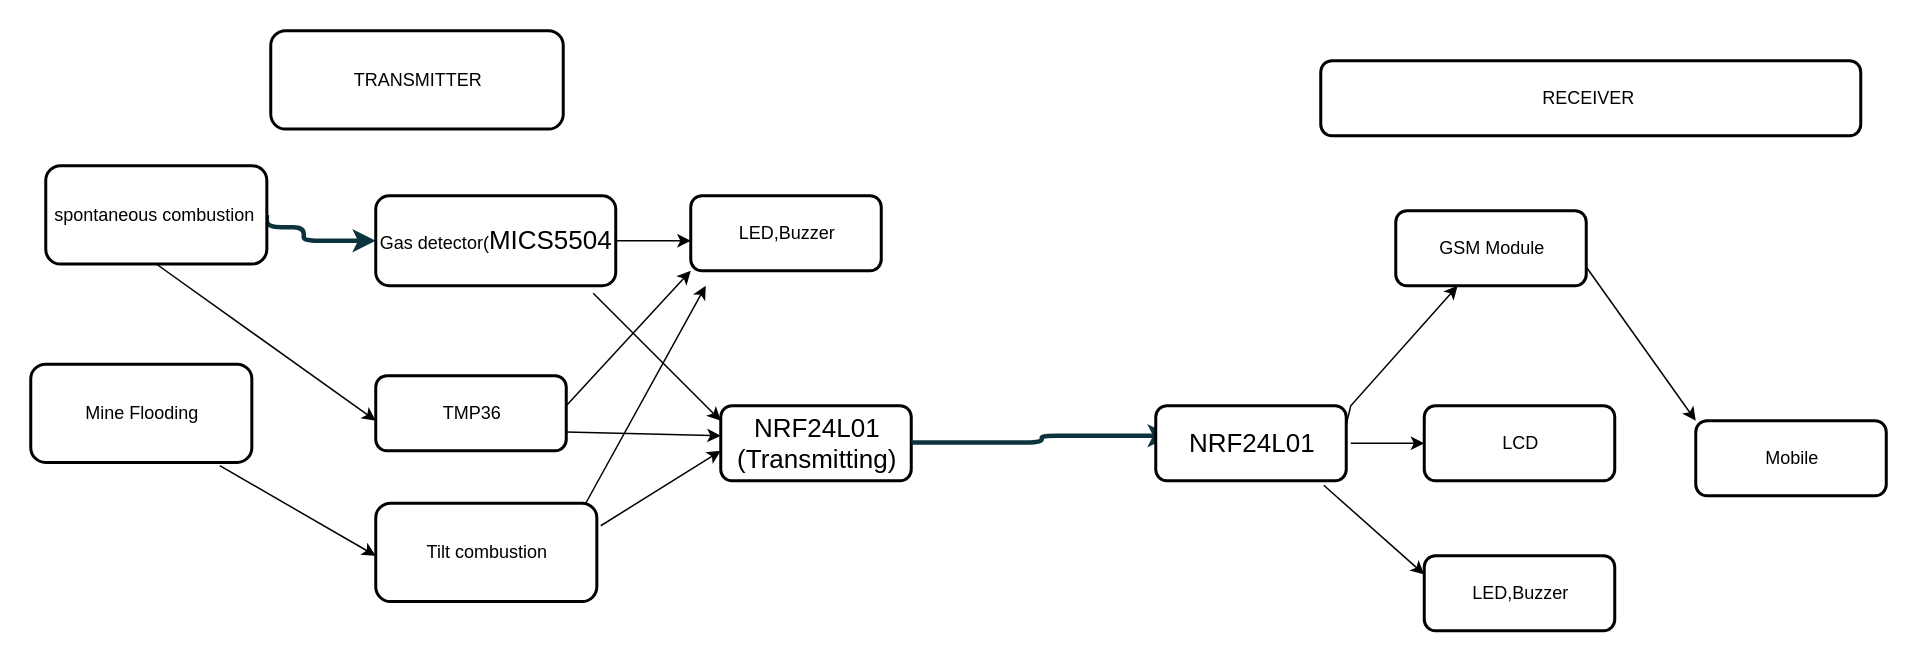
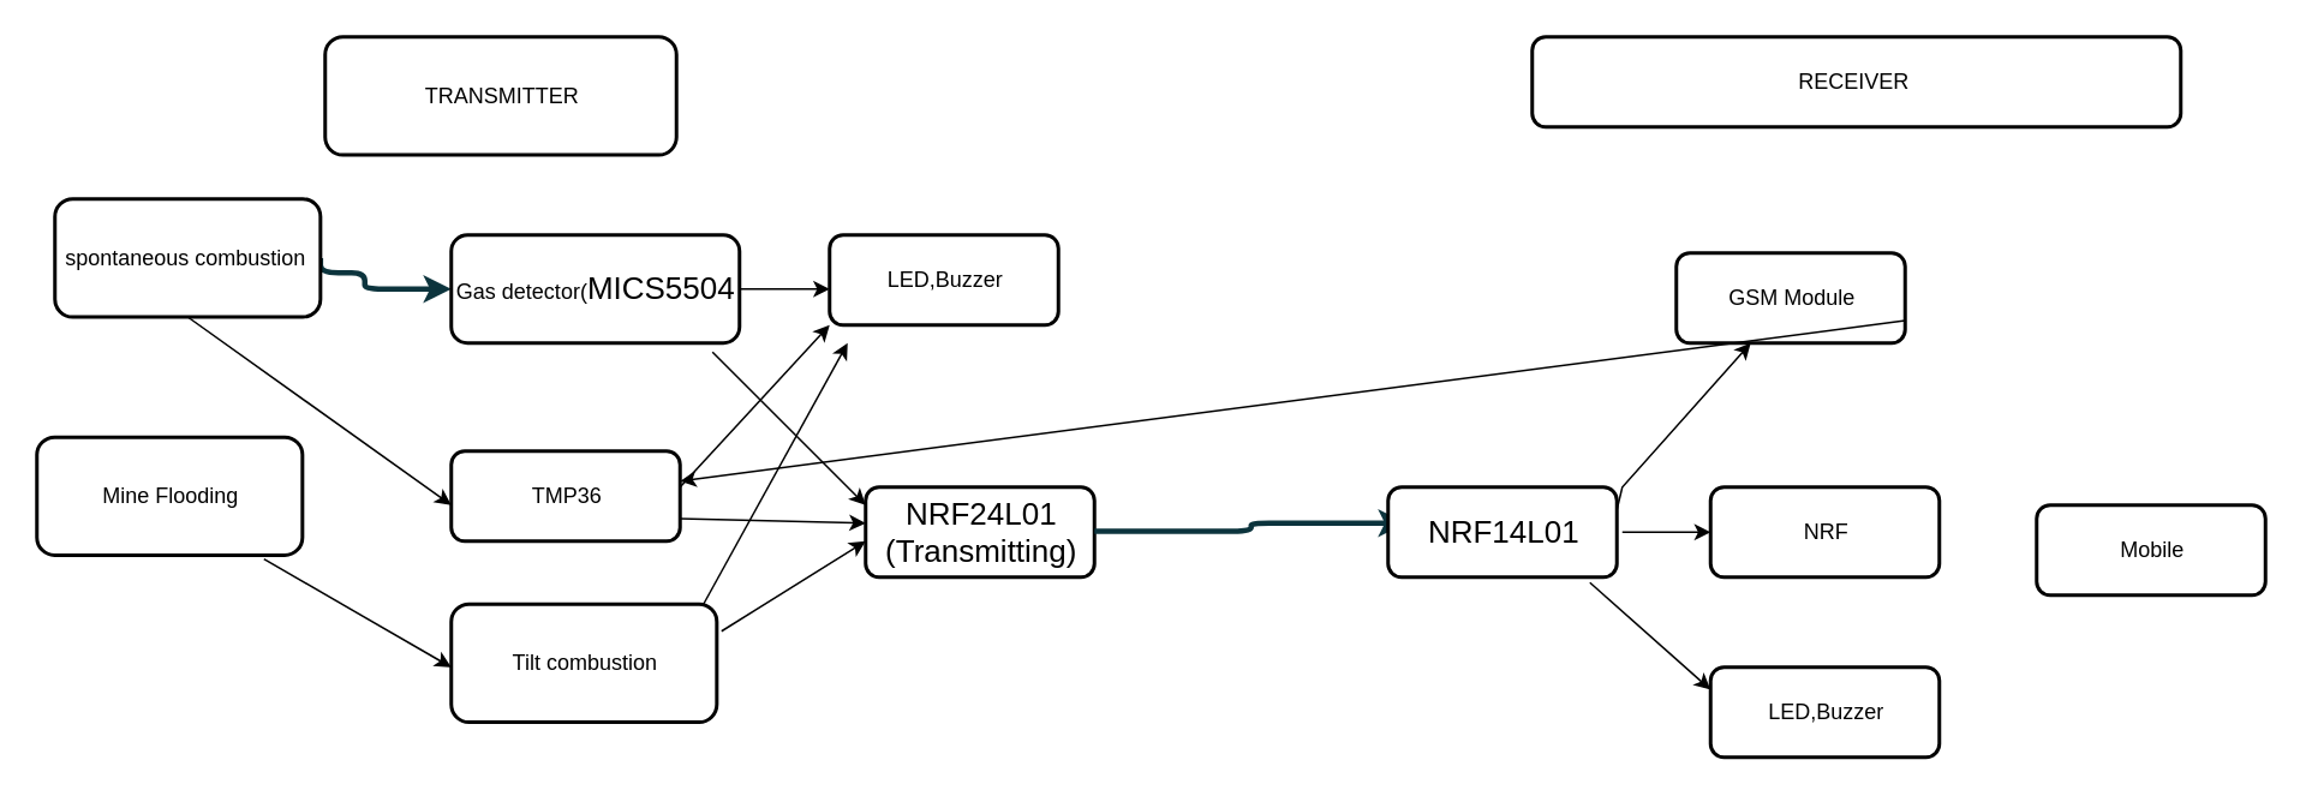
- <mxCell id="25" value="RECEIVER&amp;nbsp;" style="rounded=1;strokeWidth=2;fontFamily=Helvetica;html=1;" vertex="1" parent="1"><mxGeometry x="880" y="40" width="360" height="50" as="geometry" /></mxCell>
+ <mxCell id="25" value="RECEIVER&amp;nbsp;" style="rounded=1;strokeWidth=2;fontFamily=Helvetica;html=1;" vertex="1" parent="1"><mxGeometry x="850" y="20" width="360" height="50" as="geometry" /></mxCell>
- <mxCell id="29" value="" style="endArrow=classic;html=1;rounded=0;entryX=0;entryY=0;entryDx=0;entryDy=0;exitX=1;exitY=0.75;exitDx=0;exitDy=0;" edge="1" parent="1" source="21" target="24"><mxGeometry width="50" height="50" relative="1" as="geometry"><mxPoint x="1030" y="300" as="sourcePoint" /><mxPoint x="1080" y="250" as="targetPoint" /></mxGeometry></mxCell>
+ <mxCell id="29" value="" style="endArrow=classic;html=1;rounded=0;exitX=1;exitY=0.75;exitDx=0;exitDy=0;" edge="1" parent="1" source="21" target="7"><mxGeometry width="50" height="50" relative="1" as="geometry"><mxPoint x="1030" y="300" as="sourcePoint" /><mxPoint x="1080" y="250" as="targetPoint" /></mxGeometry></mxCell>
- <mxCell id="20" value="&lt;span id=&quot;docs-internal-guid-ab653c0f-7fff-b3f0-47d0-31e4064acb30&quot;&gt;&lt;span style=&quot;font-size: 13pt ; font-family: &amp;#34;arial&amp;#34; ; background-color: transparent ; vertical-align: baseline&quot;&gt;NRF24L01&lt;/span&gt;&lt;/span&gt;" style="rounded=1;strokeWidth=2;fontFamily=Helvetica;html=1;" vertex="1" parent="1"><mxGeometry x="770.005" y="270" width="127" height="50" as="geometry" /></mxCell>
+ <mxCell id="20" value="&lt;span id=&quot;docs-internal-guid-ab653c0f-7fff-b3f0-47d0-31e4064acb30&quot;&gt;&lt;span style=&quot;font-size: 13pt ; font-family: &amp;#34;arial&amp;#34; ; background-color: transparent ; vertical-align: baseline&quot;&gt;NRF14L01&lt;/span&gt;&lt;/span&gt;" style="rounded=1;strokeWidth=2;fontFamily=Helvetica;html=1;" vertex="1" parent="1"><mxGeometry x="770.005" y="270" width="127" height="50" as="geometry" /></mxCell>
- <mxCell id="22" value="LCD" style="rounded=1;strokeWidth=2;fontFamily=Helvetica;html=1;" vertex="1" parent="1"><mxGeometry x="949.005" y="270" width="127" height="50" as="geometry" /></mxCell>
+ <mxCell id="22" value="NRF" style="rounded=1;strokeWidth=2;fontFamily=Helvetica;html=1;" vertex="1" parent="1"><mxGeometry x="949.005" y="270" width="127" height="50" as="geometry" /></mxCell>
